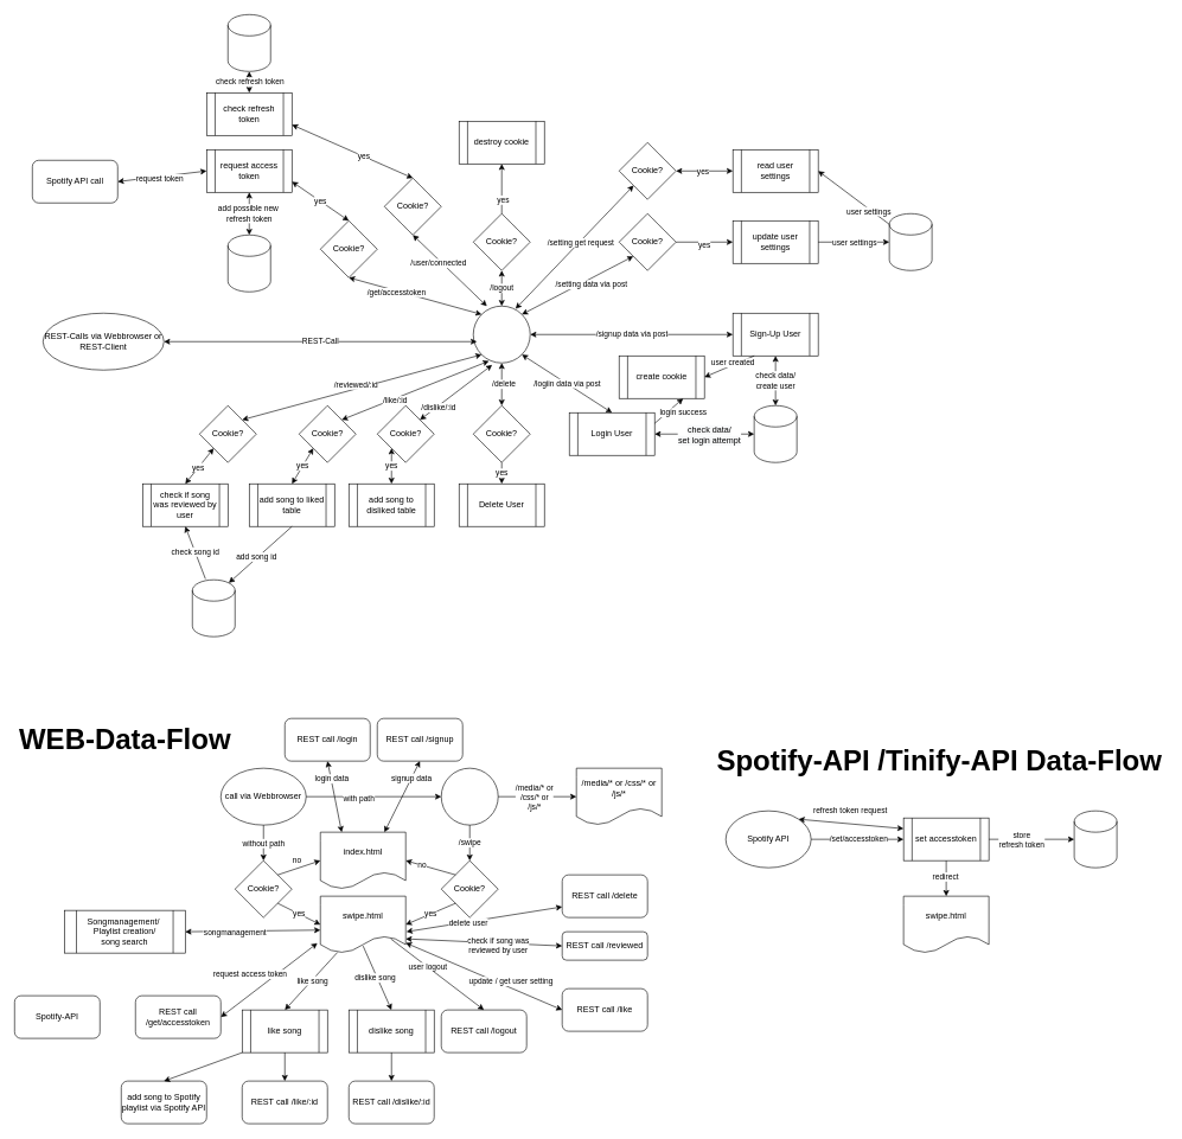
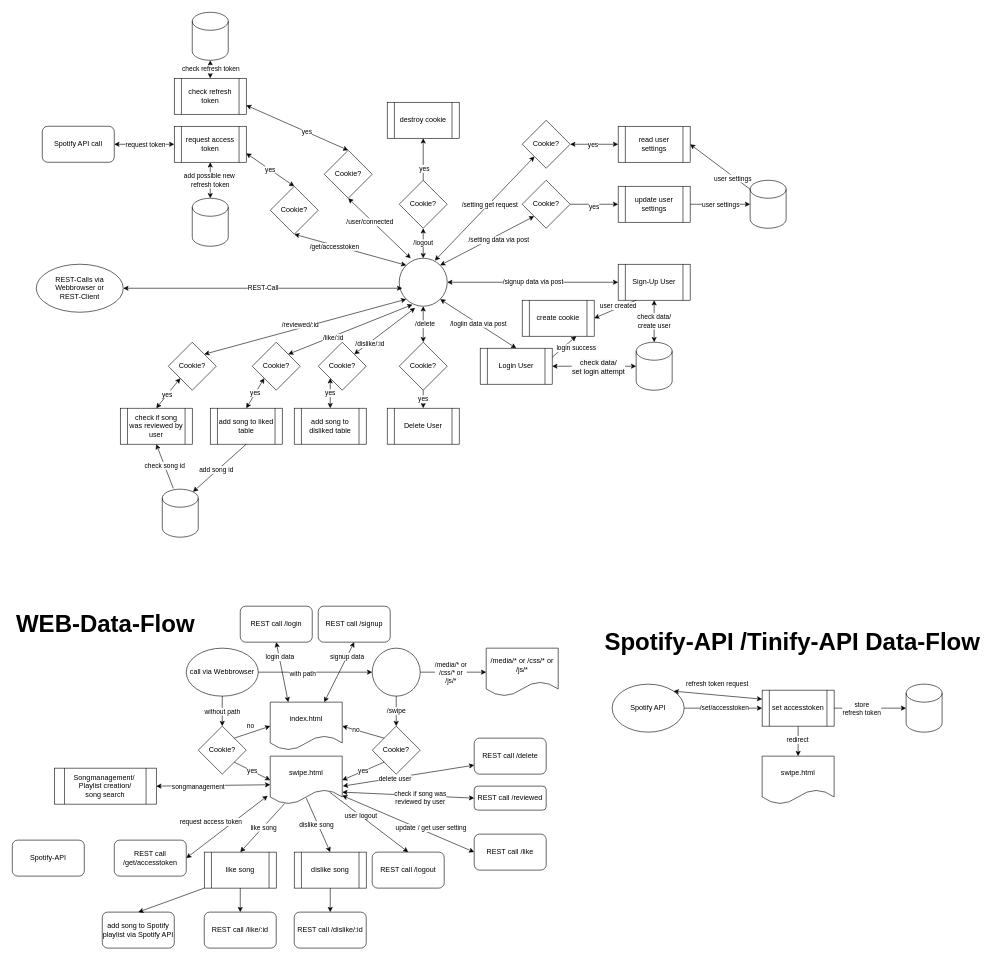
- <mxCell id="111" value="Spotify API call" style="rounded=1;whiteSpace=wrap;html=1;" vertex="1" parent="1"><mxGeometry x="45" y="225" width="120" height="60" as="geometry" /></mxCell>
+ <mxCell id="111" value="Spotify API call" style="rounded=1;whiteSpace=wrap;html=1;" vertex="1" parent="1"><mxGeometry x="70" y="210" width="120" height="60" as="geometry" /></mxCell>
- <mxCell id="4" value="REST-Calls via Webbrowser or&lt;br&gt;REST-Client" style="ellipse;whiteSpace=wrap;html=1;" vertex="1" parent="1"><mxGeometry x="60" y="440" width="170" height="80" as="geometry" /></mxCell>
+ <mxCell id="4" value="REST-Calls via Webbrowser or&lt;br&gt;REST-Client" style="ellipse;whiteSpace=wrap;html=1;" vertex="1" parent="1"><mxGeometry x="60" y="440" width="145" height="80" as="geometry" /></mxCell>
